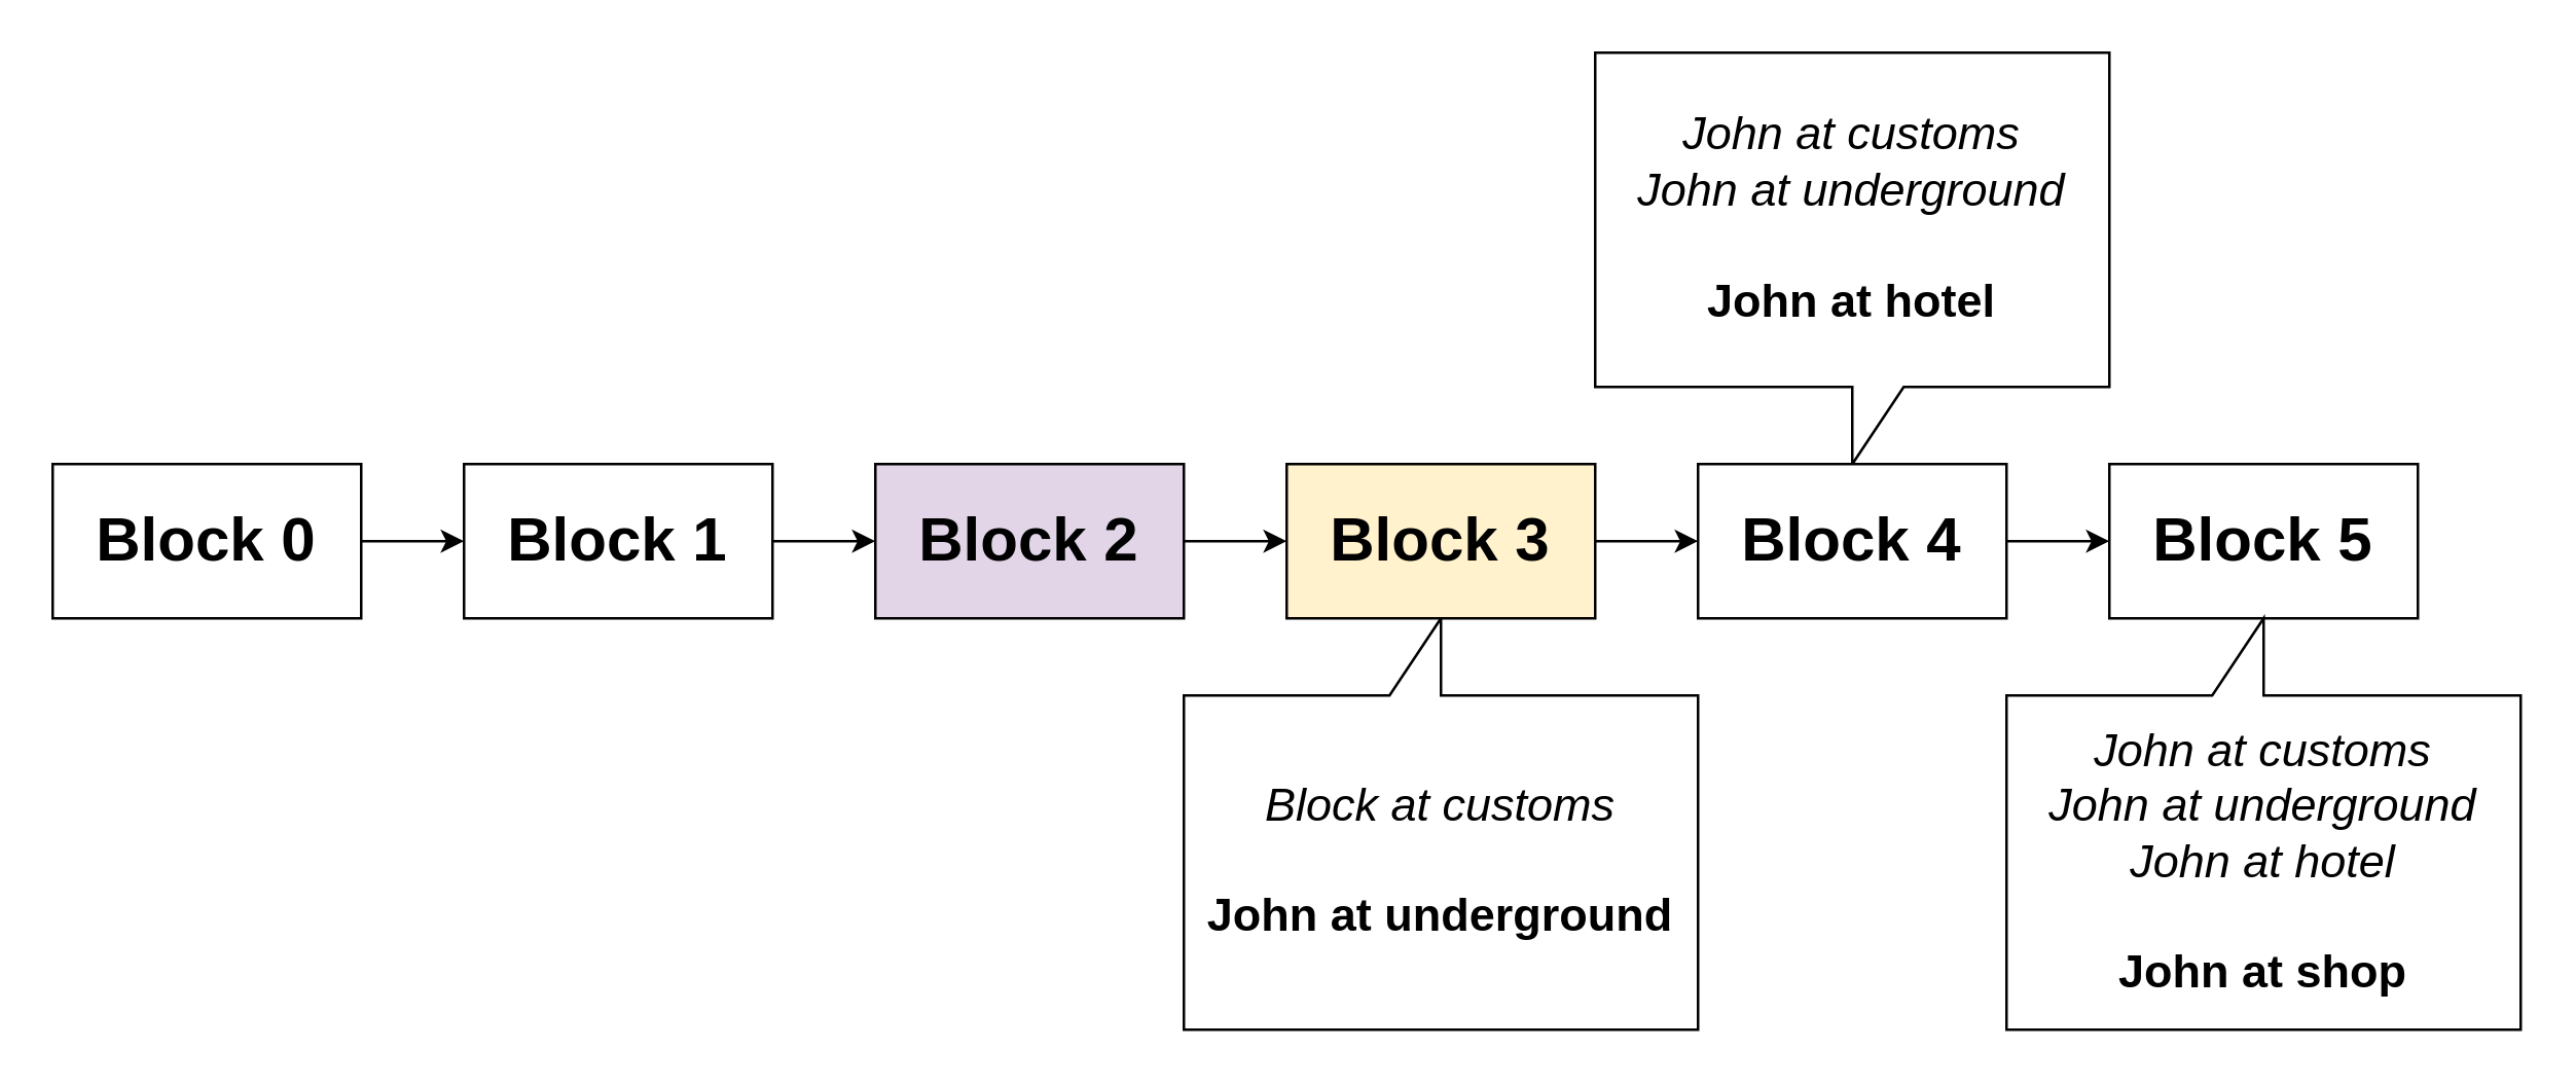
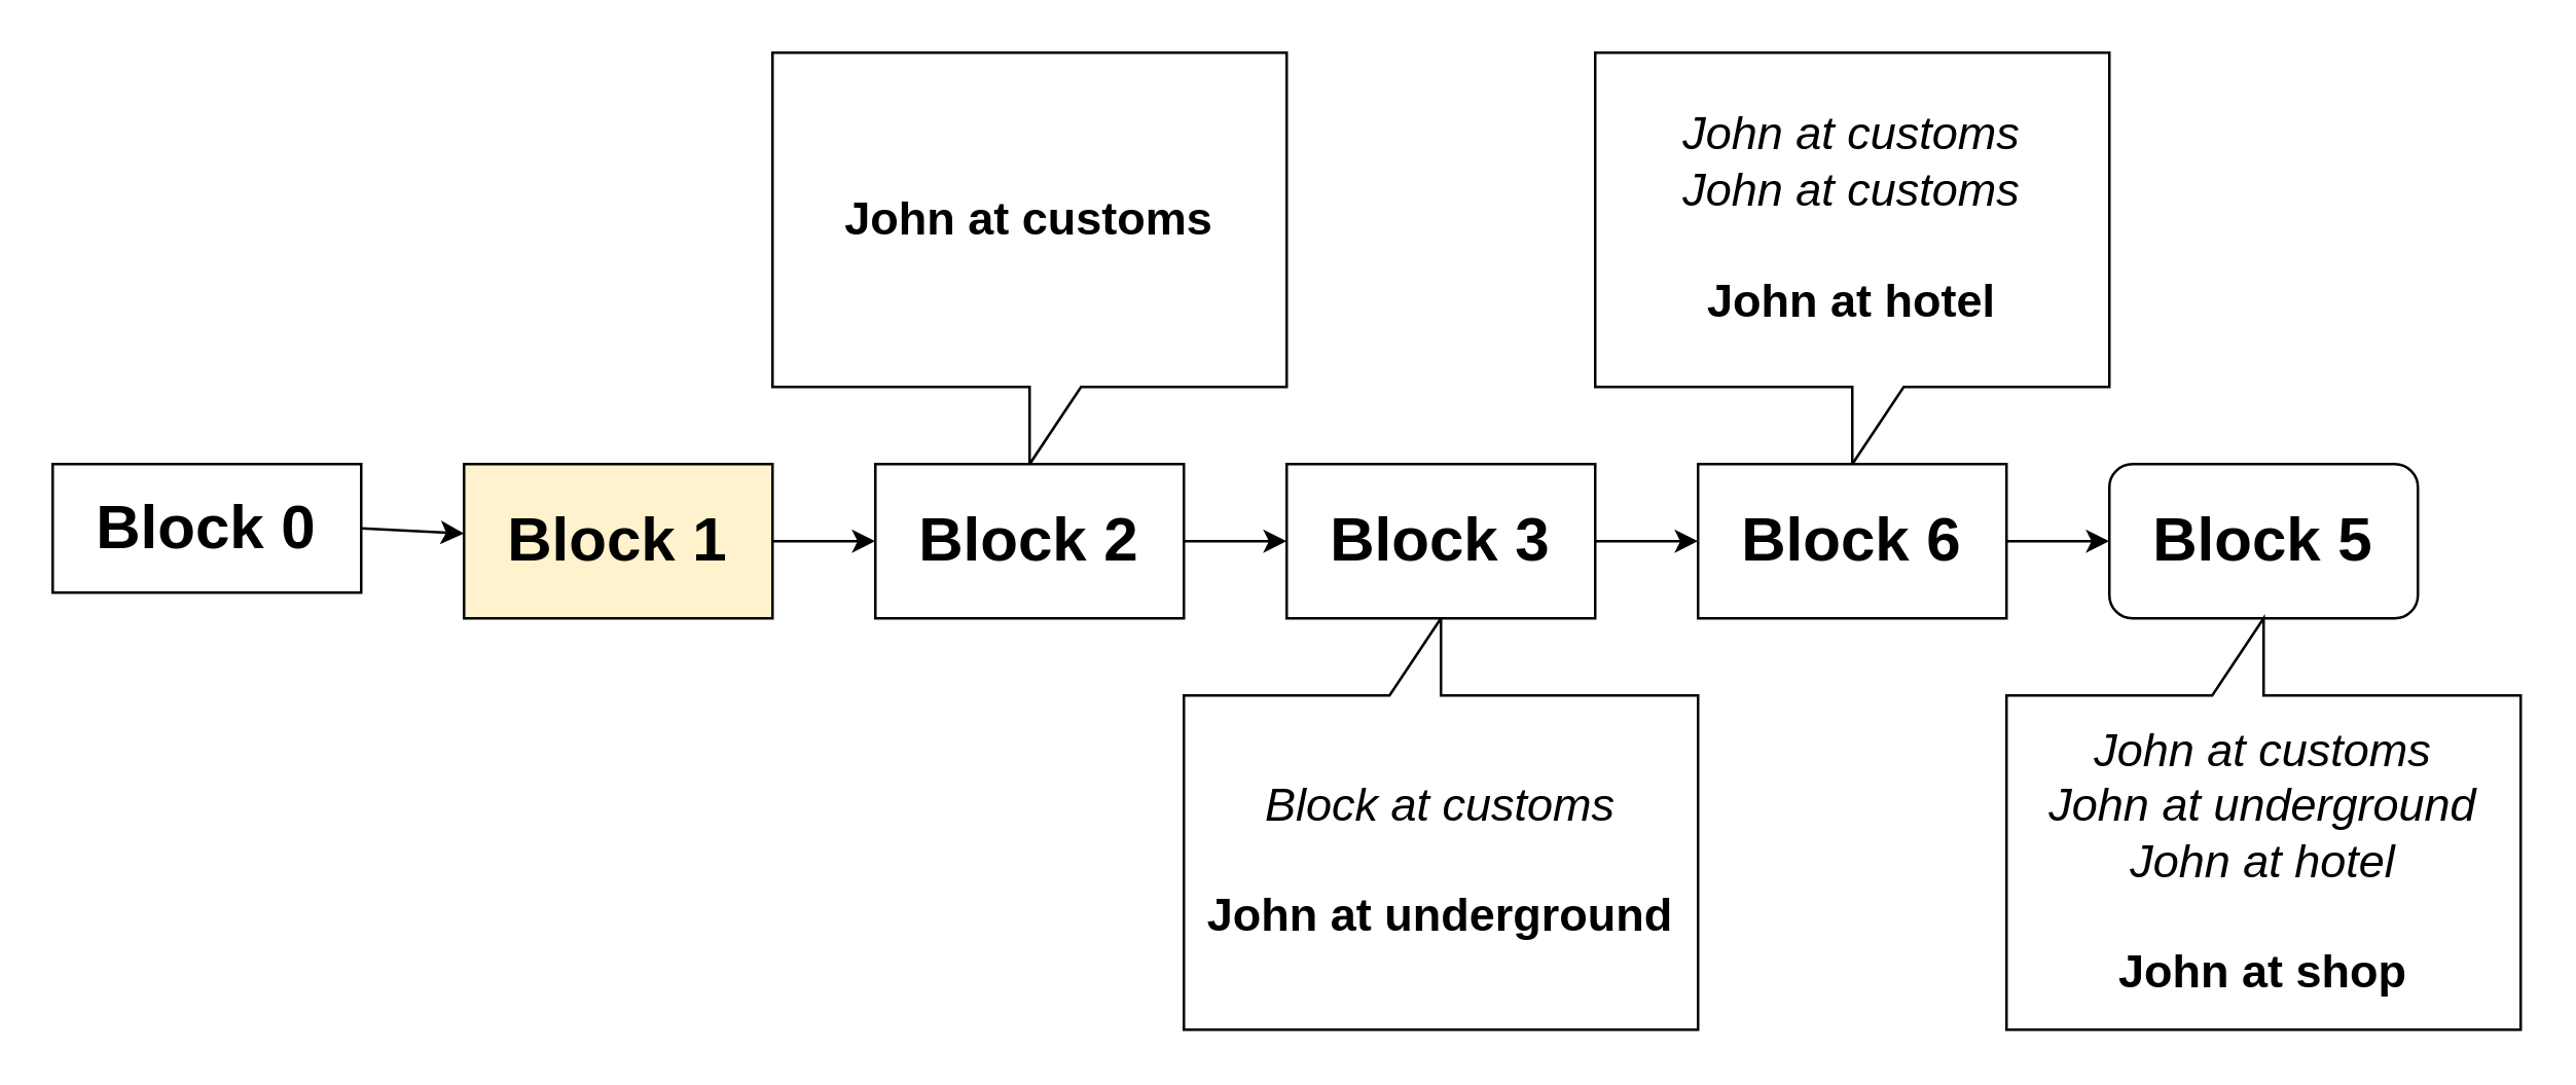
- <mxCell id="11" value="&lt;span style=&quot;border-color: var(--border-color);&quot;&gt;&lt;font style=&quot;font-size: 18px;&quot;&gt;&lt;font style=&quot;border-color: var(--border-color);&quot;&gt;&lt;i&gt;John at customs&lt;br style=&quot;border-color: var(--border-color);&quot;&gt;&lt;/i&gt;&lt;/font&gt;&lt;font style=&quot;border-color: var(--border-color);&quot;&gt;&lt;i&gt;John at underground&lt;br&gt;&lt;/i&gt;&lt;br style=&quot;border-color: var(--border-color);&quot;&gt;&lt;b&gt;John at hotel&lt;/b&gt;&lt;/font&gt;&lt;/font&gt;&lt;br&gt;&lt;/span&gt;" style="shape=callout;whiteSpace=wrap;html=1;perimeter=calloutPerimeter;" vertex="1" parent="1"><mxGeometry x="620" y="20" width="200" height="160" as="geometry" /></mxCell>
+ <mxCell id="11" value="&lt;span style=&quot;border-color: var(--border-color);&quot;&gt;&lt;font style=&quot;font-size: 18px;&quot;&gt;&lt;font style=&quot;border-color: var(--border-color);&quot;&gt;&lt;i&gt;John at customs&lt;br style=&quot;border-color: var(--border-color);&quot;&gt;&lt;/i&gt;&lt;/font&gt;&lt;font style=&quot;border-color: var(--border-color);&quot;&gt;&lt;i&gt;John at customs&lt;br&gt;&lt;/i&gt;&lt;br style=&quot;border-color: var(--border-color);&quot;&gt;&lt;b&gt;John at hotel&lt;/b&gt;&lt;/font&gt;&lt;/font&gt;&lt;br&gt;&lt;/span&gt;" style="shape=callout;whiteSpace=wrap;html=1;perimeter=calloutPerimeter;" vertex="1" parent="1"><mxGeometry x="620" y="20" width="200" height="160" as="geometry" /></mxCell>
+ <mxCell id="5" value="&lt;font style=&quot;font-size: 18px;&quot;&gt;&lt;b&gt;John at customs&lt;/b&gt;&lt;/font&gt;" style="shape=callout;whiteSpace=wrap;html=1;perimeter=calloutPerimeter;" vertex="1" parent="1"><mxGeometry x="300" y="20" width="200" height="160" as="geometry" /></mxCell>
- <mxCell id="2" value="&lt;font style=&quot;font-size: 24px;&quot;&gt;&lt;b&gt;Block 0&lt;/b&gt;&lt;/font&gt;" style="rounded=0;whiteSpace=wrap;html=1;" vertex="1" parent="1"><mxGeometry x="20" y="180" width="120" height="60" as="geometry" /></mxCell>
+ <mxCell id="2" value="&lt;font style=&quot;font-size: 24px;&quot;&gt;&lt;b&gt;Block 0&lt;/b&gt;&lt;/font&gt;" style="rounded=0;whiteSpace=wrap;html=1;" vertex="1" parent="1"><mxGeometry x="20" y="180" width="120" height="50" as="geometry" /></mxCell>
- <mxCell id="3" value="&lt;font style=&quot;font-size: 24px;&quot;&gt;&lt;b&gt;Block 1&lt;/b&gt;&lt;/font&gt;" style="rounded=0;whiteSpace=wrap;html=1;" vertex="1" parent="1"><mxGeometry x="180" y="180" width="120" height="60" as="geometry" /></mxCell>
+ <mxCell id="3" value="&lt;font style=&quot;font-size: 24px;&quot;&gt;&lt;b&gt;Block 1&lt;/b&gt;&lt;/font&gt;" style="rounded=0;whiteSpace=wrap;html=1;fillColor=#fff2cc;" vertex="1" parent="1"><mxGeometry x="180" y="180" width="120" height="60" as="geometry" /></mxCell>
- <mxCell id="6" value="&lt;font style=&quot;font-size: 24px;&quot;&gt;&lt;b&gt;Block 2&lt;/b&gt;&lt;/font&gt;" style="rounded=0;whiteSpace=wrap;html=1;fillColor=#e1d5e7;" vertex="1" parent="1"><mxGeometry x="340" y="180" width="120" height="60" as="geometry" /></mxCell>
+ <mxCell id="6" value="&lt;font style=&quot;font-size: 24px;&quot;&gt;&lt;b&gt;Block 2&lt;/b&gt;&lt;/font&gt;" style="rounded=0;whiteSpace=wrap;html=1;" vertex="1" parent="1"><mxGeometry x="340" y="180" width="120" height="60" as="geometry" /></mxCell>
- <mxCell id="9" value="&lt;font style=&quot;font-size: 24px;&quot;&gt;&lt;b&gt;Block 3&lt;/b&gt;&lt;/font&gt;" style="rounded=0;whiteSpace=wrap;html=1;fillColor=#fff2cc;" vertex="1" parent="1"><mxGeometry x="500" y="180" width="120" height="60" as="geometry" /></mxCell>
+ <mxCell id="9" value="&lt;font style=&quot;font-size: 24px;&quot;&gt;&lt;b&gt;Block 3&lt;/b&gt;&lt;/font&gt;" style="rounded=0;whiteSpace=wrap;html=1;" vertex="1" parent="1"><mxGeometry x="500" y="180" width="120" height="60" as="geometry" /></mxCell>
- <mxCell id="12" value="&lt;font style=&quot;font-size: 24px;&quot;&gt;&lt;b&gt;Block 4&lt;/b&gt;&lt;/font&gt;" style="rounded=0;whiteSpace=wrap;html=1;" vertex="1" parent="1"><mxGeometry x="660" y="180" width="120" height="60" as="geometry" /></mxCell>
+ <mxCell id="12" value="&lt;font style=&quot;font-size: 24px;&quot;&gt;&lt;b&gt;Block 6&lt;/b&gt;&lt;/font&gt;" style="rounded=0;whiteSpace=wrap;html=1;" vertex="1" parent="1"><mxGeometry x="660" y="180" width="120" height="60" as="geometry" /></mxCell>
- <mxCell id="14" value="&lt;font style=&quot;font-size: 24px;&quot;&gt;&lt;b&gt;Block 5&lt;/b&gt;&lt;/font&gt;" style="rounded=0;whiteSpace=wrap;html=1;" vertex="1" parent="1"><mxGeometry x="820" y="180" width="120" height="60" as="geometry" /></mxCell>
+ <mxCell id="14" value="&lt;font style=&quot;font-size: 24px;&quot;&gt;&lt;b&gt;Block 5&lt;/b&gt;&lt;/font&gt;" style="whiteSpace=wrap;html=1;rounded=1;" vertex="1" parent="1"><mxGeometry x="820" y="180" width="120" height="60" as="geometry" /></mxCell>
